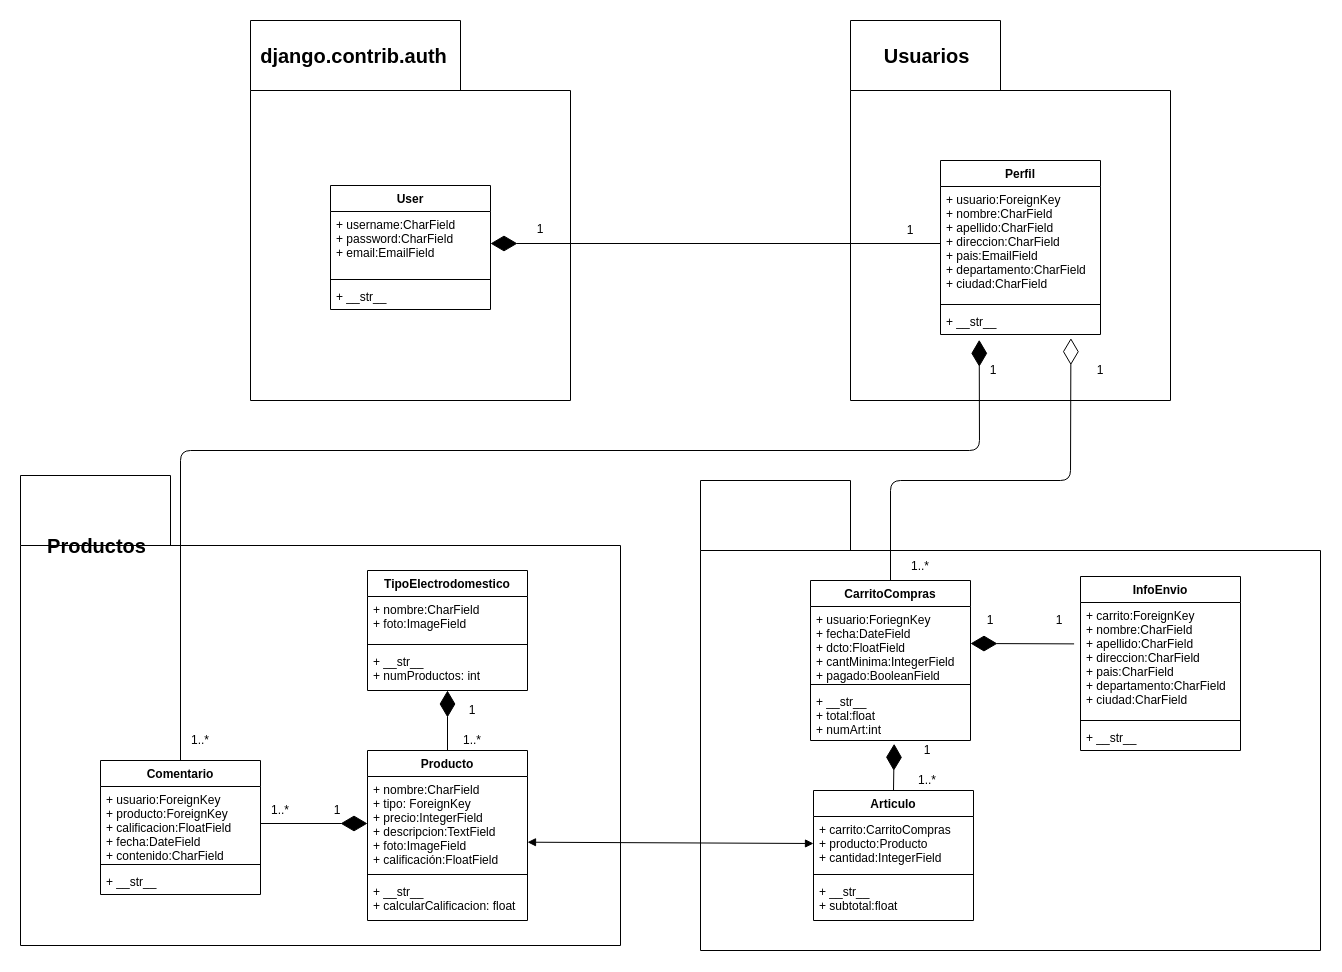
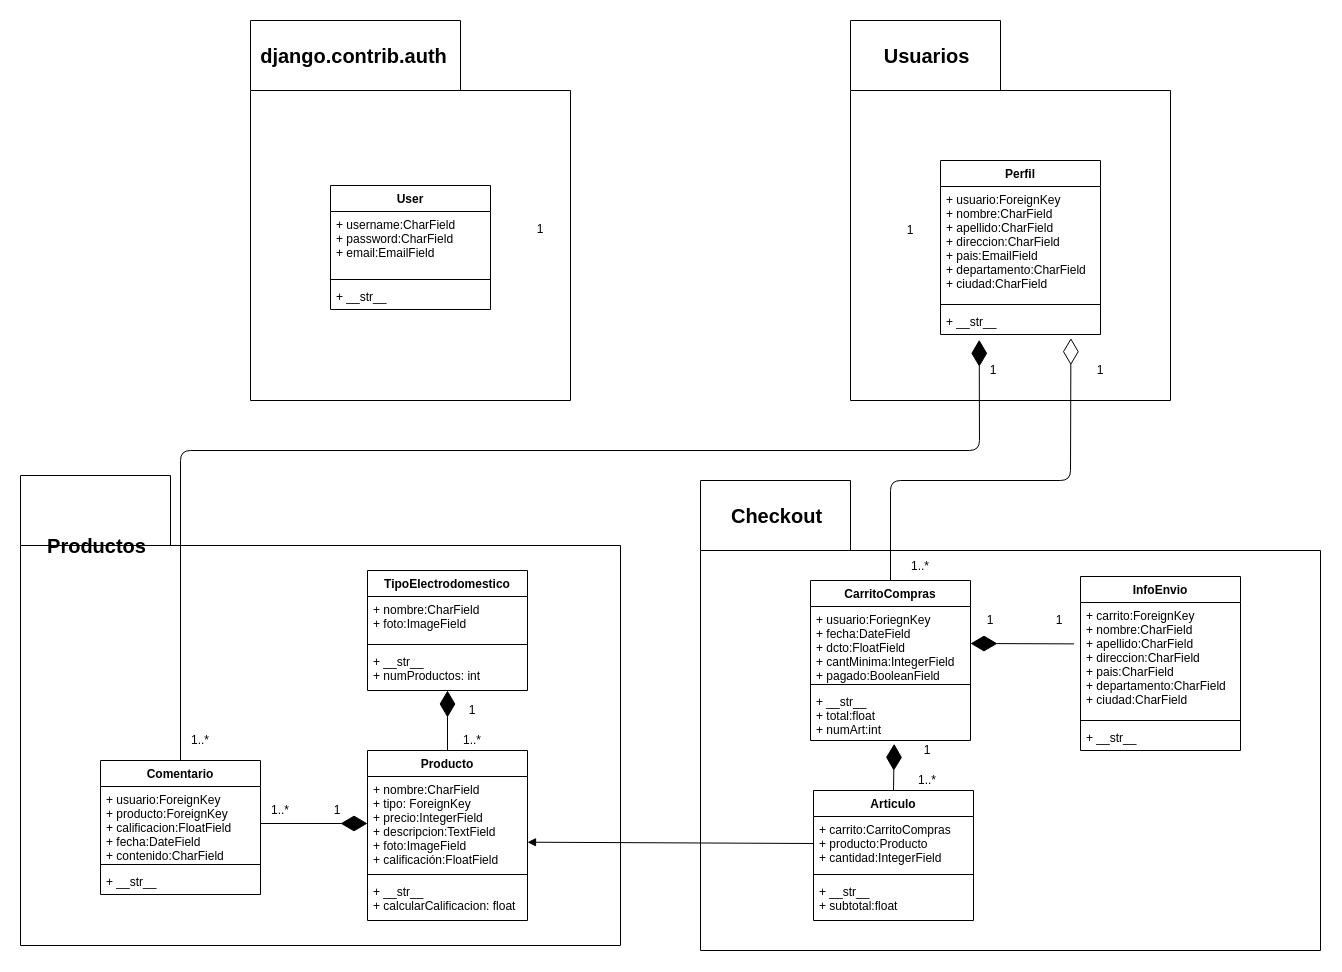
- <mxCell id="53" value="" style="endArrow=diamondThin;endFill=1;endSize=24;html=1;entryX=1;entryY=0.5;entryDx=0;entryDy=0;exitX=0;exitY=0.5;exitDx=0;exitDy=0;" edge="1" parent="1" source="42" target="50"><mxGeometry width="160" relative="1" as="geometry"><mxPoint x="610" y="360" as="sourcePoint" /><mxPoint x="770" y="360" as="targetPoint" /></mxGeometry></mxCell>
+ <mxCell id="23" value="Checkout" style="text;html=1;strokeColor=none;fillColor=none;align=center;verticalAlign=middle;whiteSpace=wrap;rounded=0;fontSize=20;fontStyle=1" parent="1" vertex="1"><mxGeometry x="740" y="505" width="73" height="20" as="geometry" /></mxCell>
- <mxCell id="33" value="" style="endArrow=block;startArrow=block;endFill=1;startFill=1;html=1;fontSize=12;entryX=0;entryY=0.5;entryDx=0;entryDy=0;exitX=1;exitY=0.699;exitDx=0;exitDy=0;exitPerimeter=0;" parent="1" source="8" target="29" edge="1"><mxGeometry width="160" relative="1" as="geometry"><mxPoint x="590" y="860" as="sourcePoint" /><mxPoint x="750" y="860" as="targetPoint" /></mxGeometry></mxCell>
+ <mxCell id="33" value="" style="endArrow=none;startArrow=block;endFill=1;startFill=1;html=1;fontSize=12;entryX=0;entryY=0.5;entryDx=0;entryDy=0;exitX=1;exitY=0.699;exitDx=0;exitDy=0;exitPerimeter=0;" parent="1" source="8" target="29" edge="1"><mxGeometry width="160" relative="1" as="geometry"><mxPoint x="590" y="860" as="sourcePoint" /><mxPoint x="750" y="860" as="targetPoint" /></mxGeometry></mxCell>
